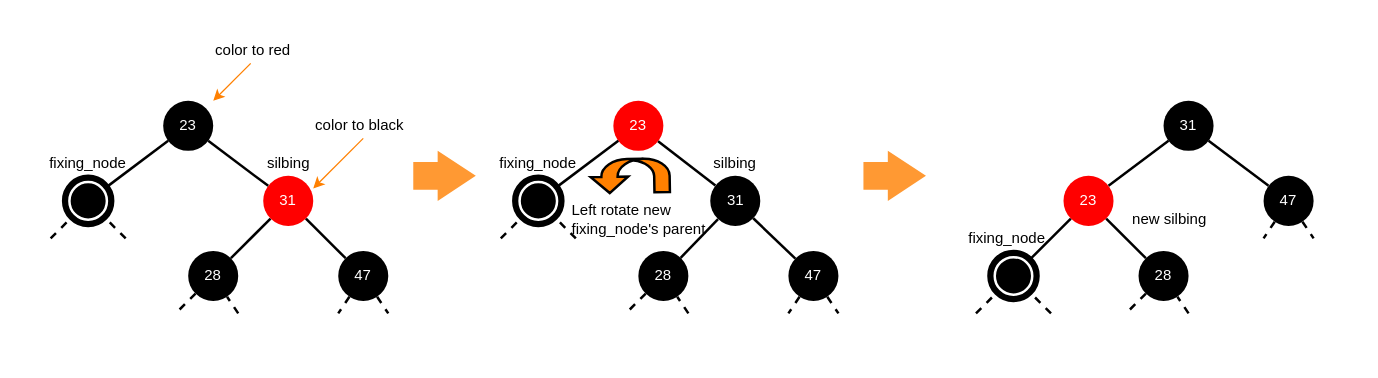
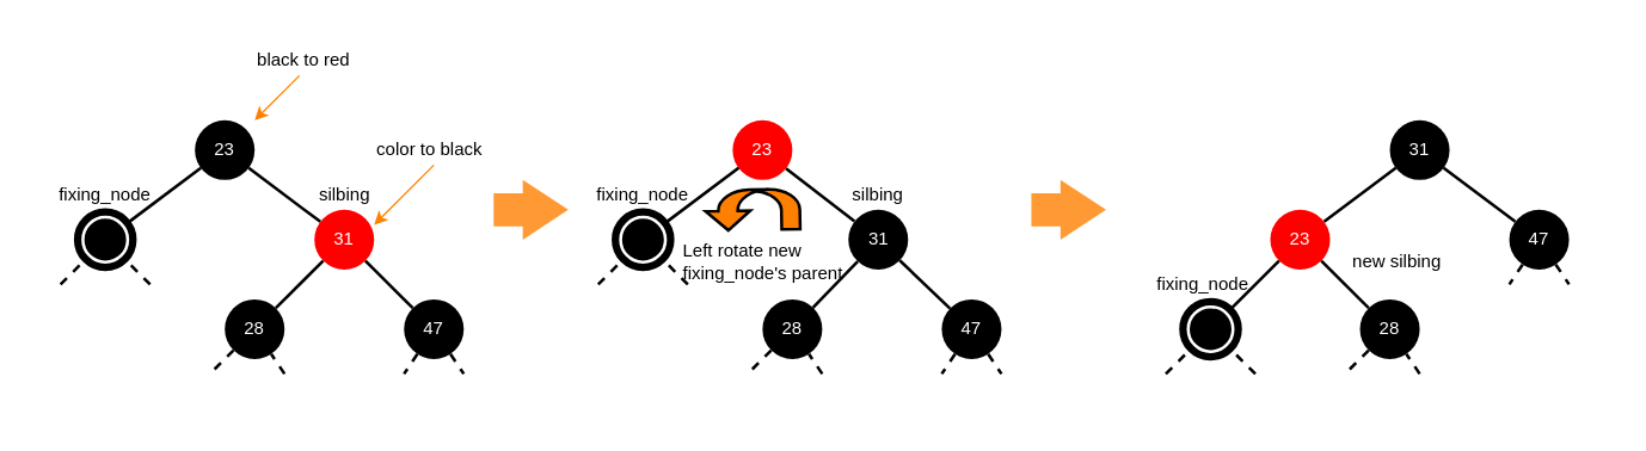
- <mxCell id="27" value="&lt;font color=&quot;#000000&quot;&gt;color to red&lt;/font&gt;" style="text;html=1;strokeColor=none;fillColor=none;align=left;verticalAlign=middle;whiteSpace=wrap;rounded=0;" parent="1" vertex="1"><mxGeometry x="170" y="30" width="67.5" height="20" as="geometry" /></mxCell>
+ <mxCell id="27" value="&lt;font color=&quot;#000000&quot;&gt;black to red&lt;/font&gt;" style="text;html=1;strokeColor=none;fillColor=none;align=left;verticalAlign=middle;whiteSpace=wrap;rounded=0;" parent="1" vertex="1"><mxGeometry x="170" y="30" width="67.5" height="20" as="geometry" /></mxCell>
